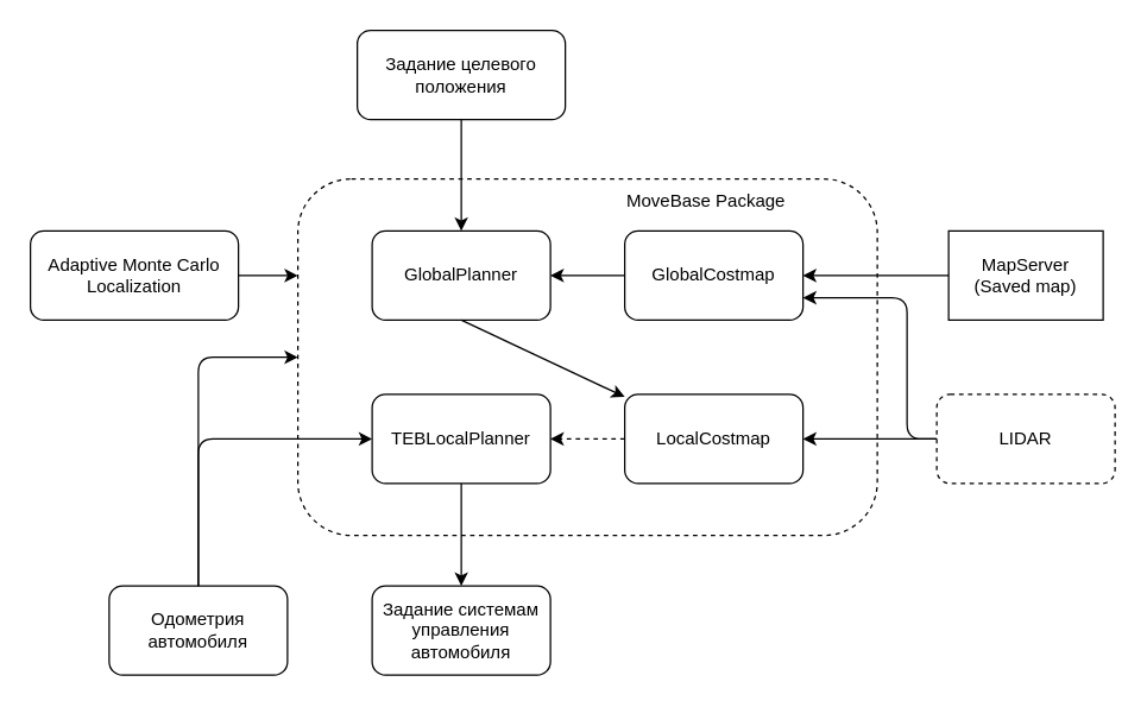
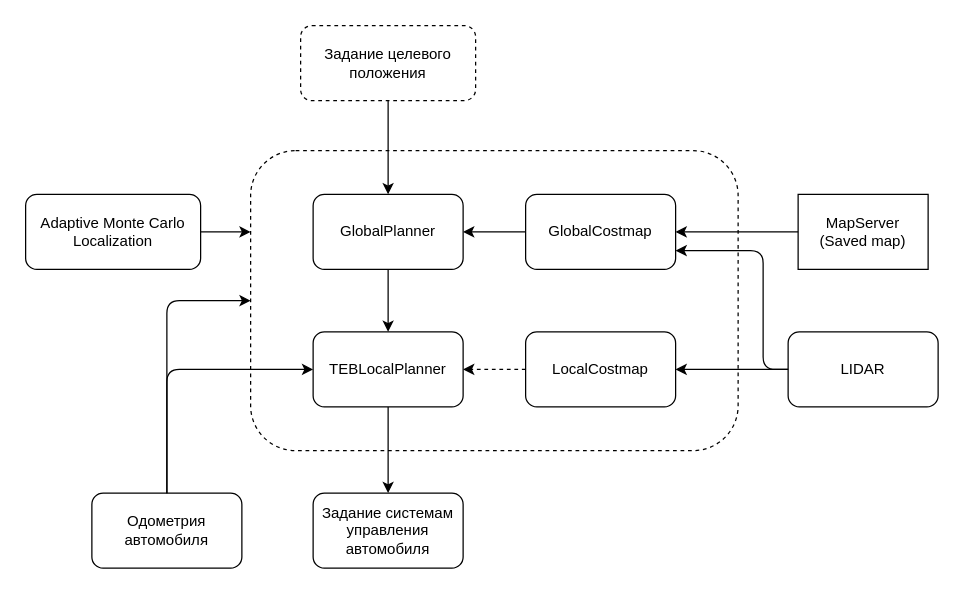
- <mxCell id="20" value="Задание целевого положения" style="rounded=1;whiteSpace=wrap;html=1;" parent="1" vertex="1"><mxGeometry x="240" y="20" width="140" height="60" as="geometry" /></mxCell>
+ <mxCell id="20" value="Задание целевого положения" style="rounded=1;whiteSpace=wrap;html=1;dashed=1;" parent="1" vertex="1"><mxGeometry x="240" y="20" width="140" height="60" as="geometry" /></mxCell>
- <mxCell id="22" value="MoveBase Package" style="text;html=1;strokeColor=none;fillColor=none;align=center;verticalAlign=middle;whiteSpace=wrap;rounded=0;" parent="1" vertex="1"><mxGeometry x="410" y="125" width="130" height="20" as="geometry" /></mxCell>
- <mxCell id="19" value="" style="endArrow=classic;html=1;exitX=0.5;exitY=1;exitDx=0;exitDy=0;" parent="1" source="3" target="6" edge="1"><mxGeometry width="50" height="50" relative="1" as="geometry"><mxPoint x="340" y="355" as="sourcePoint" /><mxPoint x="340" y="424" as="targetPoint" /></mxGeometry></mxCell>
+ <mxCell id="19" value="" style="endArrow=classic;html=1;entryX=0.5;entryY=0;entryDx=0;entryDy=0;exitX=0.5;exitY=1;exitDx=0;exitDy=0;" parent="1" source="3" target="4" edge="1"><mxGeometry width="50" height="50" relative="1" as="geometry"><mxPoint x="340" y="355" as="sourcePoint" /><mxPoint x="340" y="424" as="targetPoint" /></mxGeometry></mxCell>
- <mxCell id="10" value="LIDAR" style="rounded=1;whiteSpace=wrap;html=1;dashed=1;" parent="1" vertex="1"><mxGeometry x="630" y="265" width="120" height="60" as="geometry" /></mxCell>
+ <mxCell id="10" value="LIDAR" style="rounded=1;whiteSpace=wrap;html=1;" parent="1" vertex="1"><mxGeometry x="630" y="265" width="120" height="60" as="geometry" /></mxCell>
